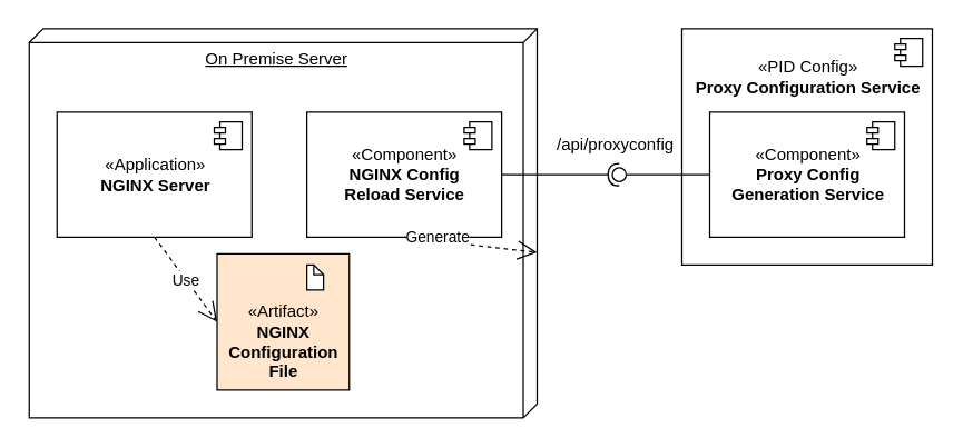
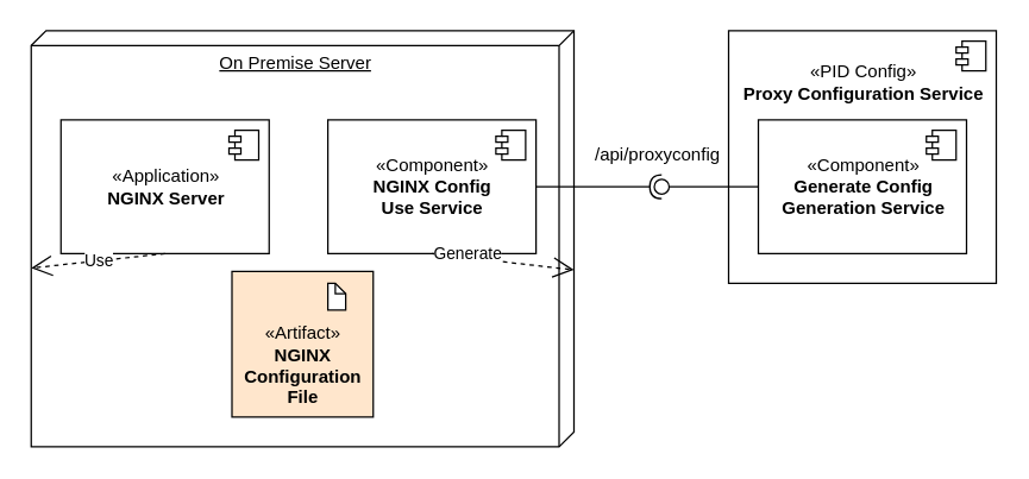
- <mxCell id="5" value="«Component»&lt;br&gt;&lt;b&gt;NGINX Config&lt;br&gt;Reload Service&lt;/b&gt;" style="html=1;" vertex="1" parent="1"><mxGeometry x="220" y="80" width="140" height="90" as="geometry" /></mxCell>
+ <mxCell id="5" value="«Component»&lt;br&gt;&lt;b&gt;NGINX Config&lt;br&gt;Use Service&lt;/b&gt;" style="html=1;" vertex="1" parent="1"><mxGeometry x="220" y="80" width="140" height="90" as="geometry" /></mxCell>
- <mxCell id="7" value="«Component»&lt;br&gt;&lt;b&gt;Proxy Config&lt;br&gt;Generation Service&lt;/b&gt;" style="html=1;" vertex="1" parent="1"><mxGeometry x="509.5" y="80" width="140" height="90" as="geometry" /></mxCell>
+ <mxCell id="7" value="«Component»&lt;br&gt;&lt;b&gt;Generate Config&lt;br&gt;Generation Service&lt;/b&gt;" style="html=1;" vertex="1" parent="1"><mxGeometry x="509.5" y="80" width="140" height="90" as="geometry" /></mxCell>
- <mxCell id="13" value="Use" style="endArrow=open;endSize=12;dashed=1;html=1;exitX=0.5;exitY=1;exitDx=0;exitDy=0;entryX=0;entryY=0.5;entryDx=0;entryDy=0;" edge="1" parent="1" source="9" target="11"><mxGeometry width="160" relative="1" as="geometry"><mxPoint x="20.5" y="330" as="sourcePoint" /><mxPoint x="360.5" y="520" as="targetPoint" /></mxGeometry></mxCell>
+ <mxCell id="13" value="Use" style="endArrow=open;endSize=12;dashed=1;html=1;exitX=0.5;exitY=1;exitDx=0;exitDy=0;" edge="1" parent="1" source="9" target="4"><mxGeometry width="160" relative="1" as="geometry"><mxPoint x="20.5" y="330" as="sourcePoint" /><mxPoint x="360.5" y="520" as="targetPoint" /></mxGeometry></mxCell>
